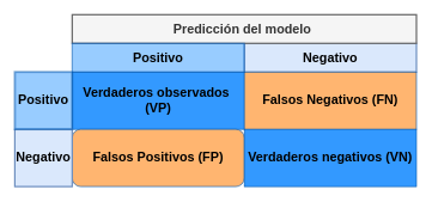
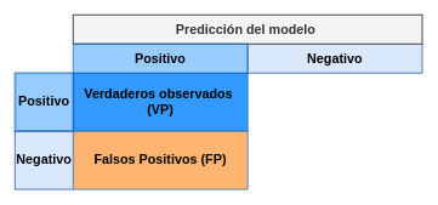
- <mxCell id="4" value="Falsos Negativos (FN)" style="rounded=0;whiteSpace=wrap;html=1;fontSize=18;fillColor=#FFB570;strokeColor=#0057AD;fontStyle=1;perimeterSpacing=2;" parent="1" vertex="1"><mxGeometry x="340" y="100" width="240" height="80" as="geometry" /></mxCell>
- <mxCell id="5" value="Falsos Positivos (FP)" style="whiteSpace=wrap;html=1;fontSize=18;fontStyle=1;fillColor=#FFB570;strokeColor=#0057AD;perimeterSpacing=2;rounded=1;" parent="1" vertex="1"><mxGeometry x="100" y="180" width="240" height="80" as="geometry" /></mxCell>
+ <mxCell id="5" value="Falsos Positivos (FP)" style="rounded=0;whiteSpace=wrap;html=1;fontSize=18;fontStyle=1;fillColor=#FFB570;strokeColor=#0057AD;perimeterSpacing=2;" parent="1" vertex="1"><mxGeometry x="100" y="180" width="240" height="80" as="geometry" /></mxCell>
- <mxCell id="6" value="Verdaderos negativos (VN)" style="rounded=0;whiteSpace=wrap;html=1;fontSize=18;fontStyle=1;fillColor=#3399FF;strokeColor=#0057AD;perimeterSpacing=2;" parent="1" vertex="1"><mxGeometry x="340" y="180" width="240" height="80" as="geometry" /></mxCell>
